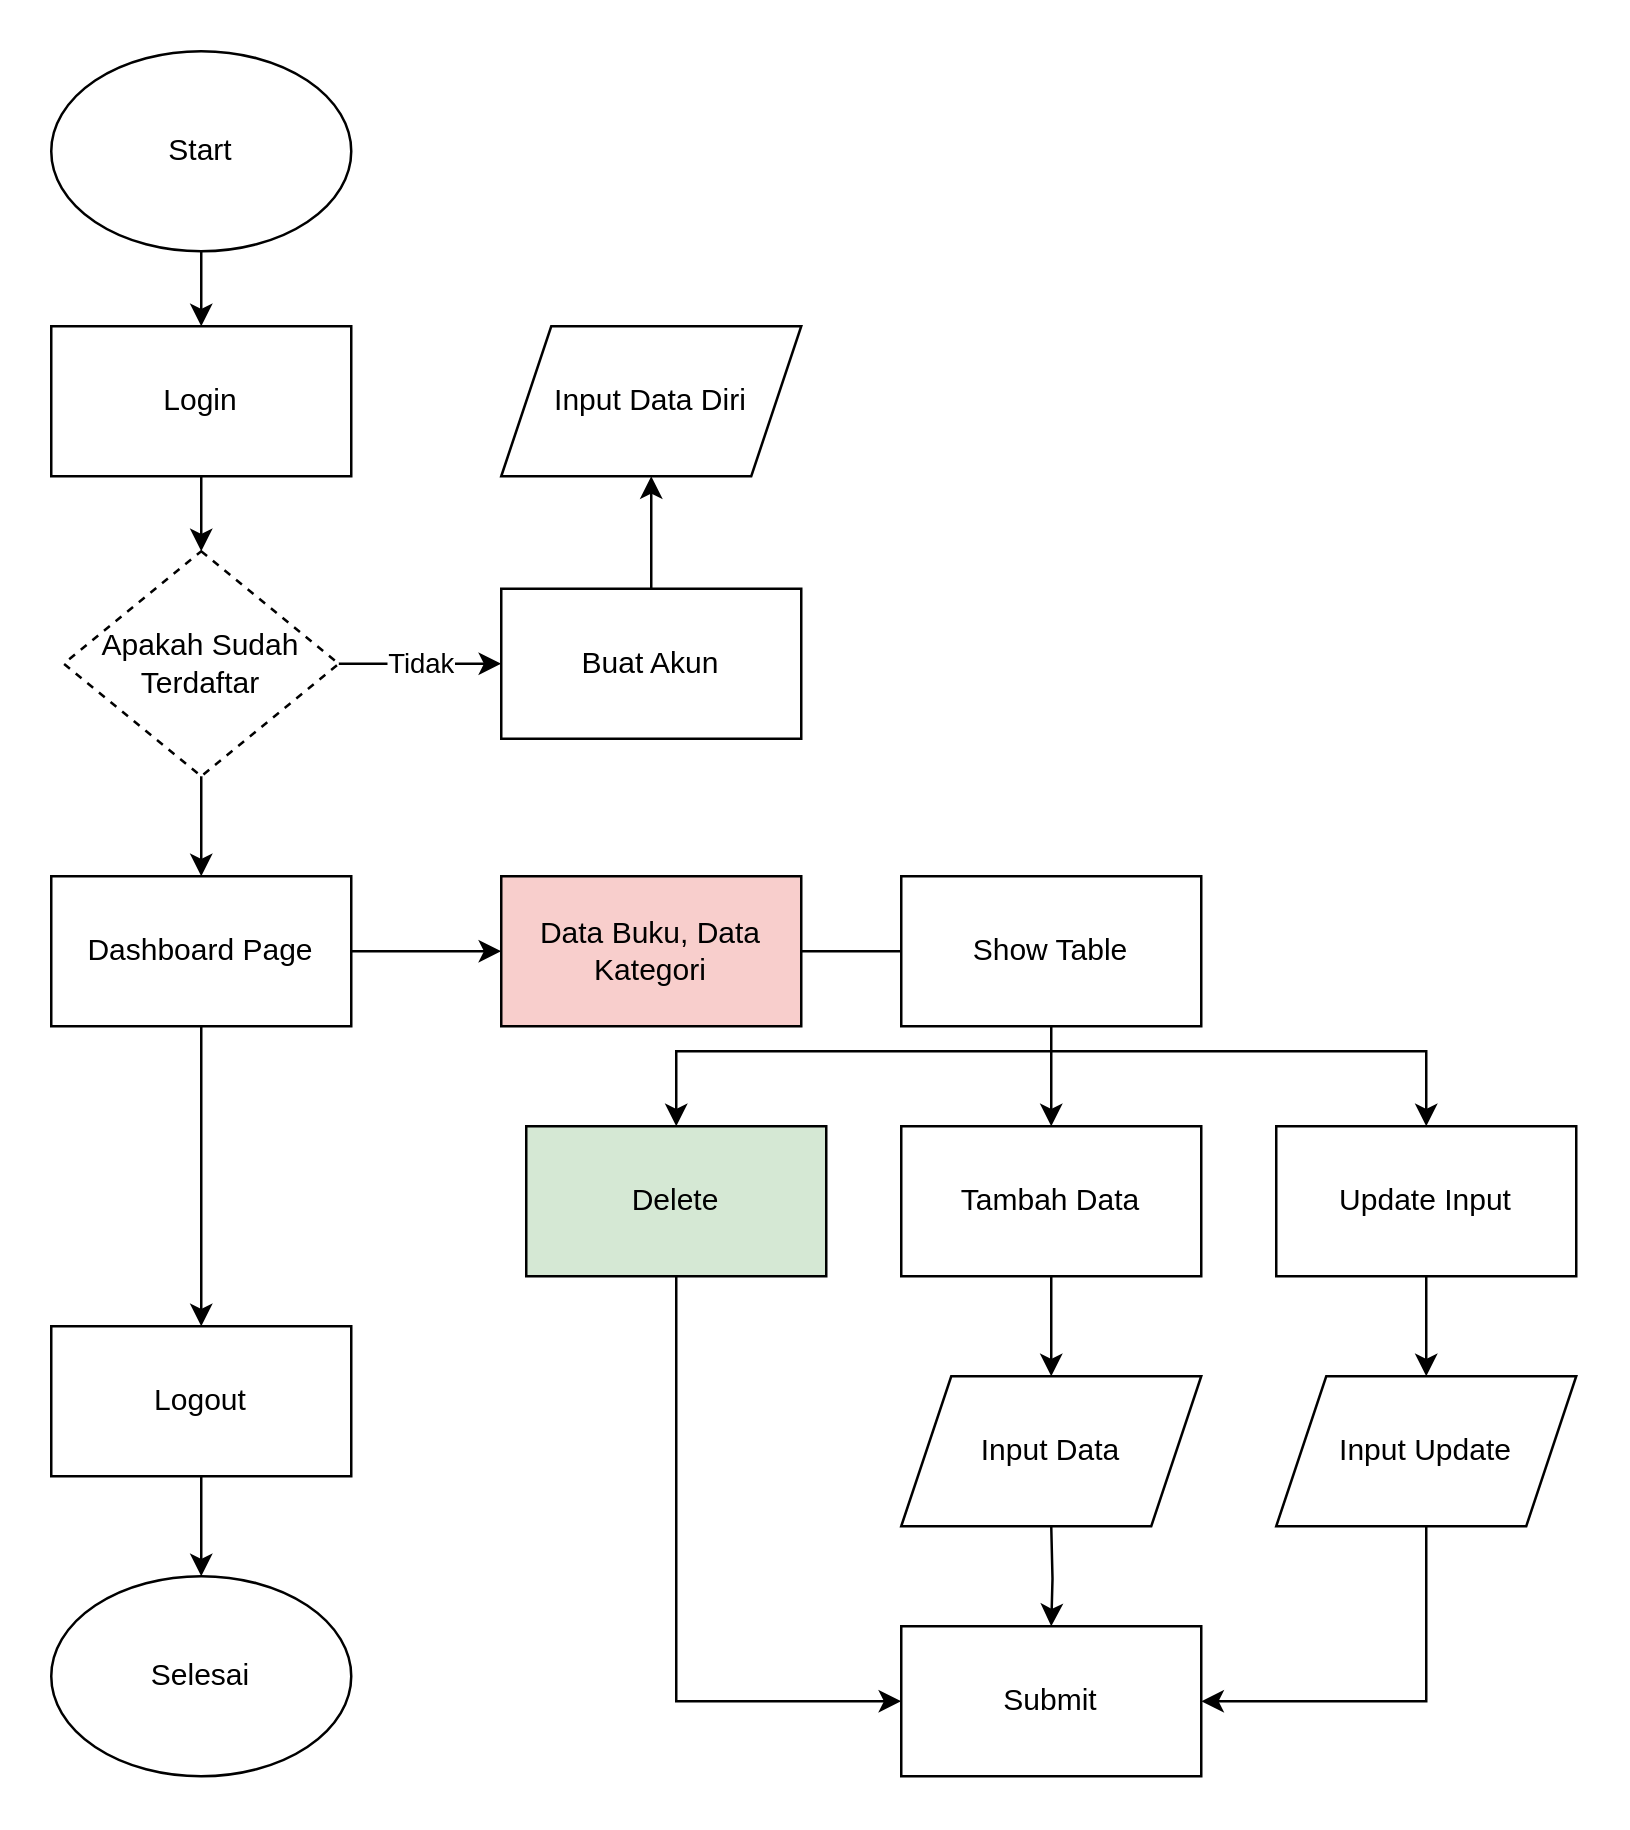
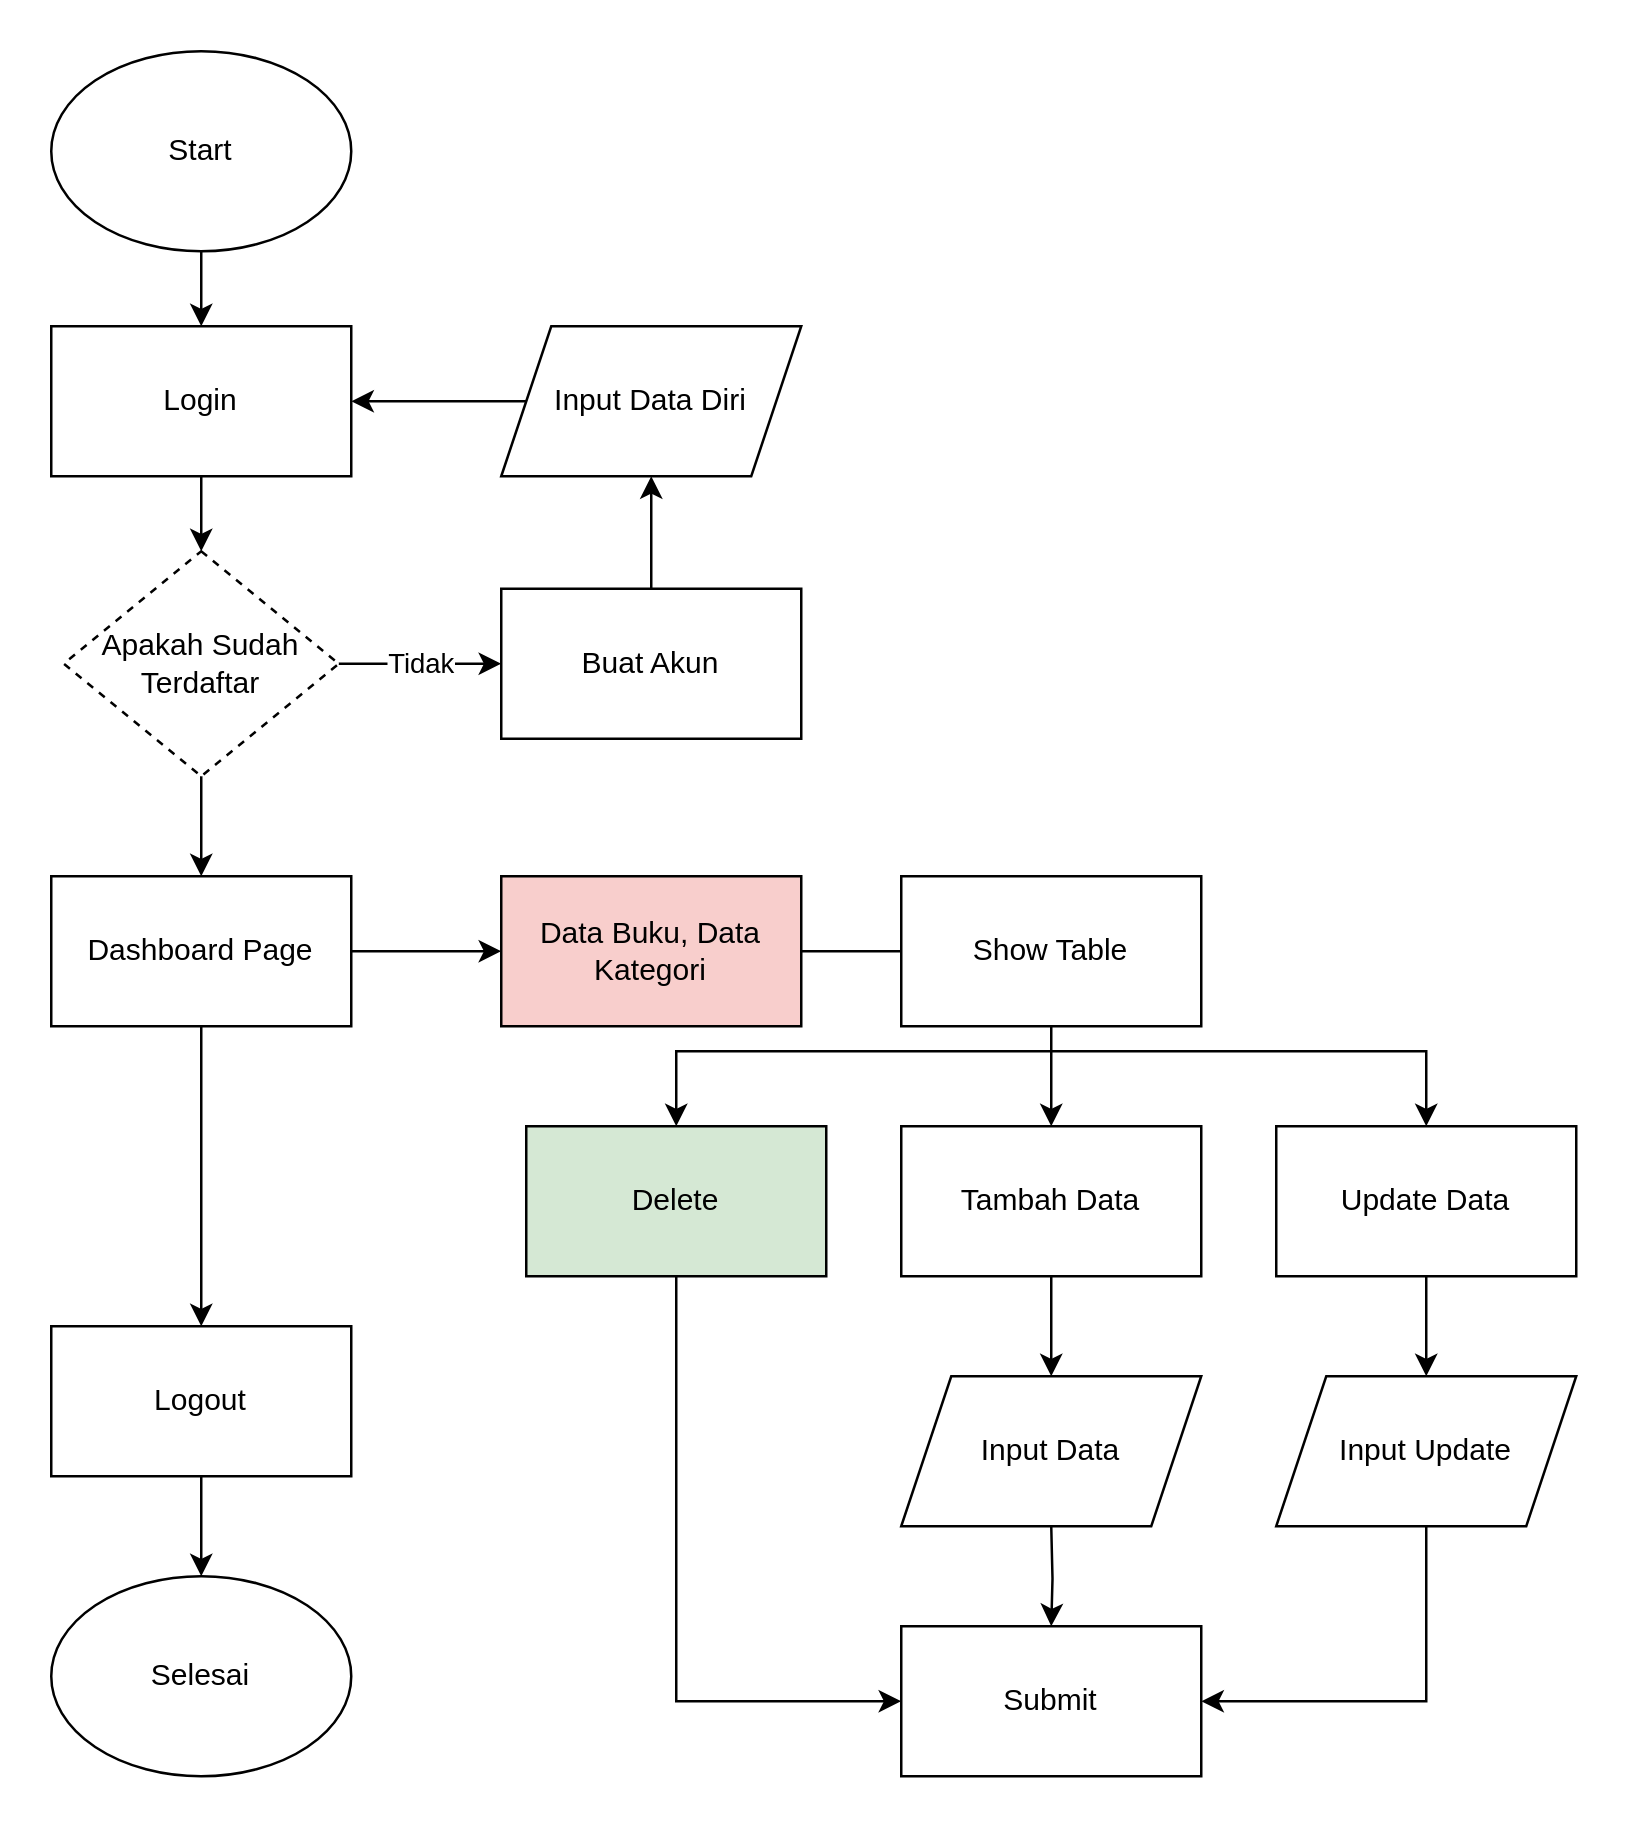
+ <mxCell id="11" value="" style="edgeStyle=orthogonalEdgeStyle;rounded=0;orthogonalLoop=1;jettySize=auto;html=1;" edge="1" parent="1" source="12" target="5"><mxGeometry relative="1" as="geometry" /></mxCell>
- <mxCell id="27" value="Update Input" style="rounded=0;whiteSpace=wrap;html=1;" vertex="1" parent="1"><mxGeometry x="510" y="450" width="120" height="60" as="geometry" /></mxCell>
+ <mxCell id="27" value="Update Data" style="rounded=0;whiteSpace=wrap;html=1;" vertex="1" parent="1"><mxGeometry x="510" y="450" width="120" height="60" as="geometry" /></mxCell>
